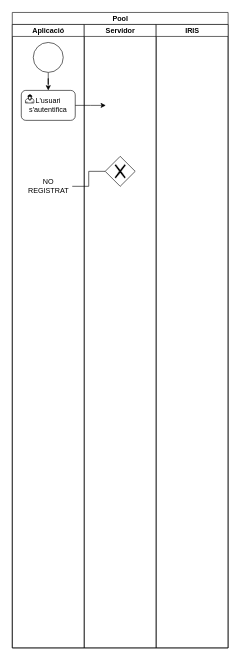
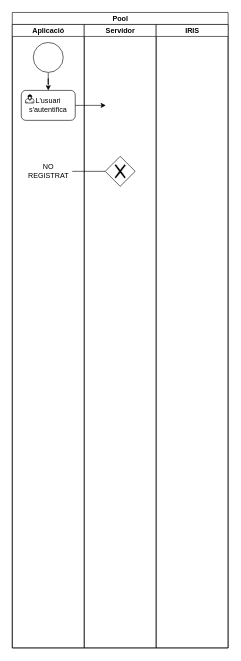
- <mxCell id="8" value="NO &lt;br&gt;REGISTRAT" style="text;html=1;align=center;verticalAlign=middle;resizable=0;points=[];autosize=1;" vertex="1" parent="3"><mxGeometry x="20" y="255" width="80" height="30" as="geometry" /></mxCell>
+ <mxCell id="8" value="NO &lt;br&gt;REGISTRAT" style="text;html=1;align=center;verticalAlign=middle;resizable=0;points=[];autosize=1;" vertex="1" parent="3"><mxGeometry x="20" y="230" width="80" height="30" as="geometry" /></mxCell>
